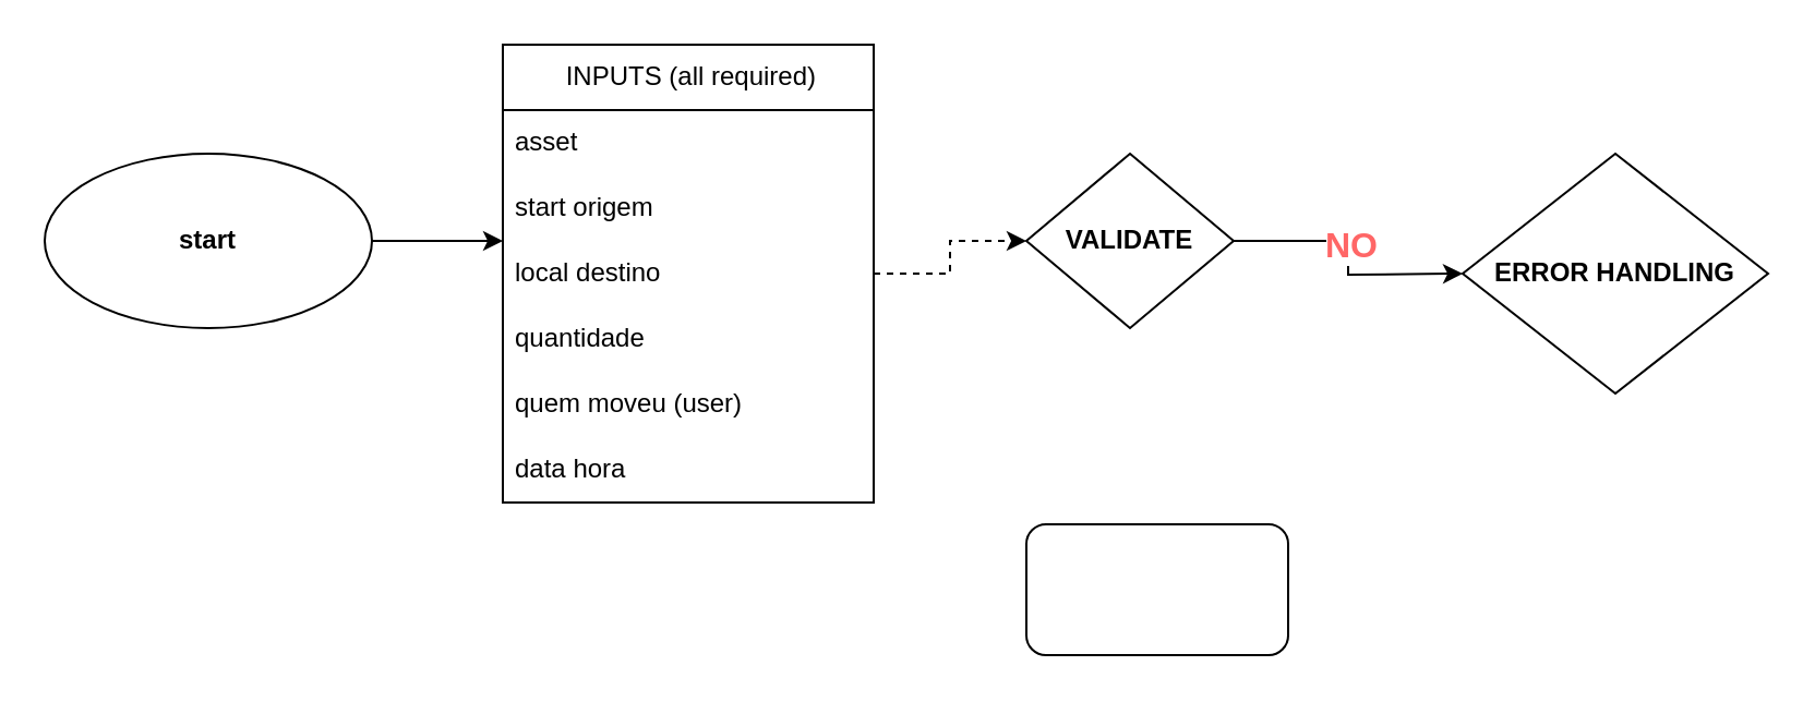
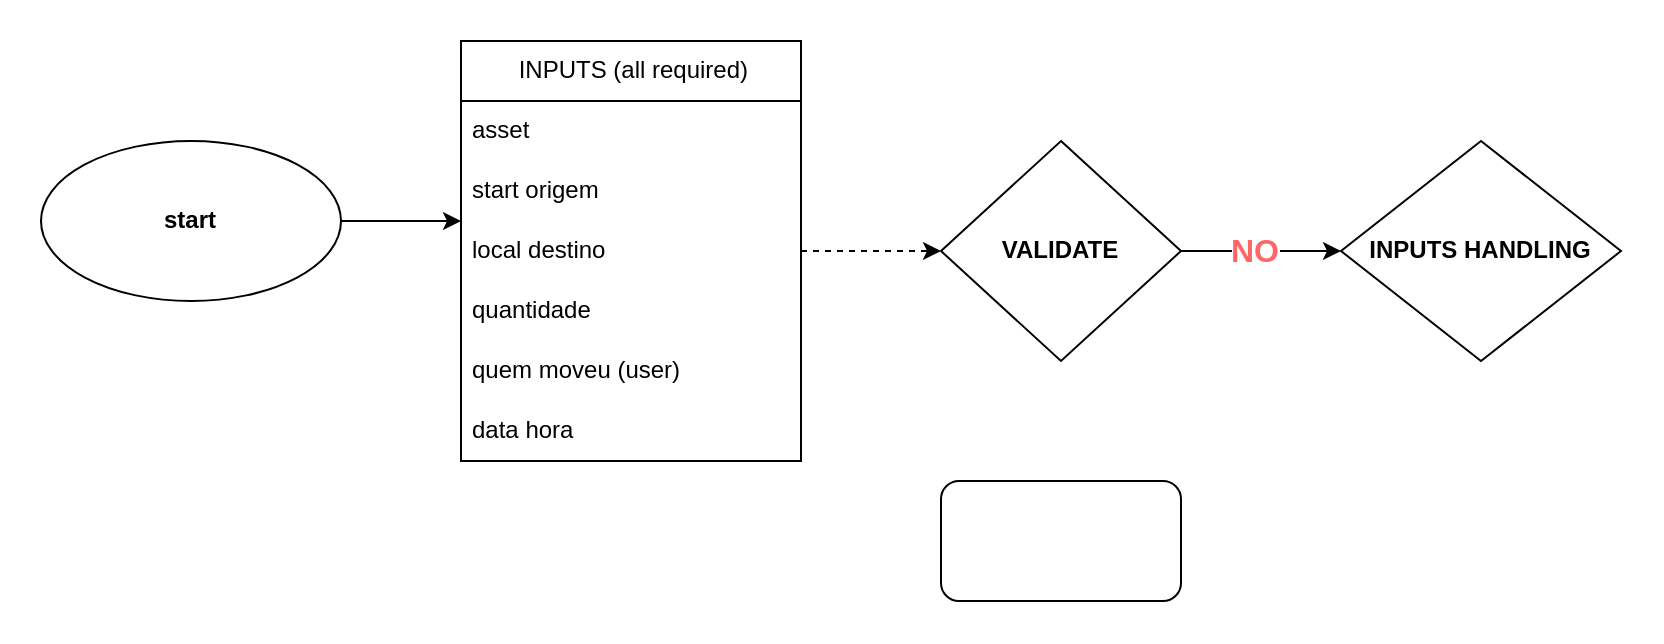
- <mxCell id="13" value="VALIDATE" style="rhombus;whiteSpace=wrap;html=1;fontStyle=1" vertex="1" parent="1"><mxGeometry x="470" y="70" width="95" height="80" as="geometry" /></mxCell>
+ <mxCell id="13" value="VALIDATE" style="rhombus;whiteSpace=wrap;html=1;fontStyle=1" vertex="1" parent="1"><mxGeometry x="470" y="70" width="120" height="110" as="geometry" /></mxCell>
- <mxCell id="15" value="ERROR HANDLING" style="rhombus;whiteSpace=wrap;html=1;fontStyle=1" vertex="1" parent="1"><mxGeometry x="670" y="70" width="140" height="110" as="geometry" /></mxCell>
+ <mxCell id="15" value="INPUTS HANDLING" style="rhombus;whiteSpace=wrap;html=1;fontStyle=1" vertex="1" parent="1"><mxGeometry x="670" y="70" width="140" height="110" as="geometry" /></mxCell>
